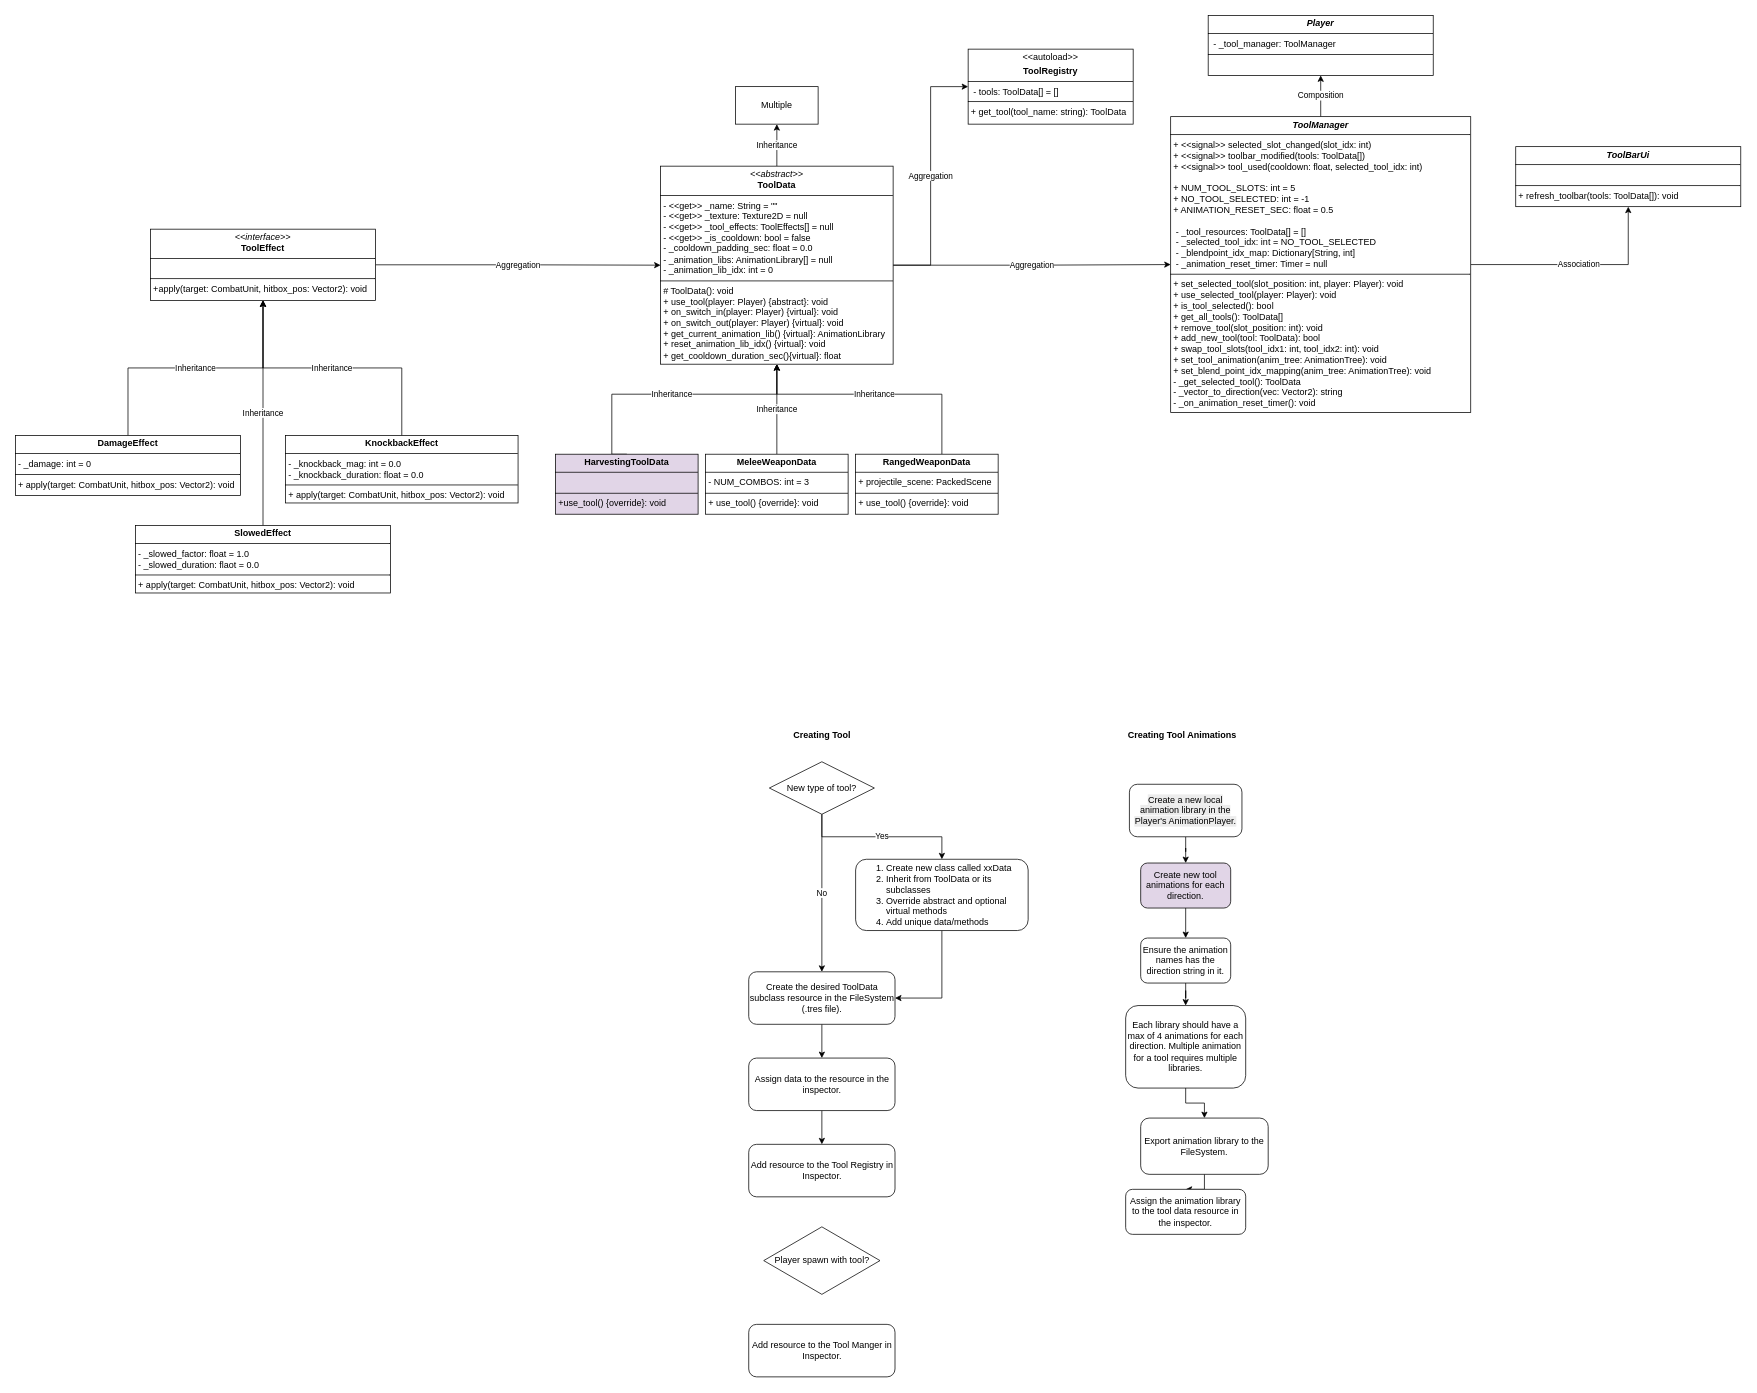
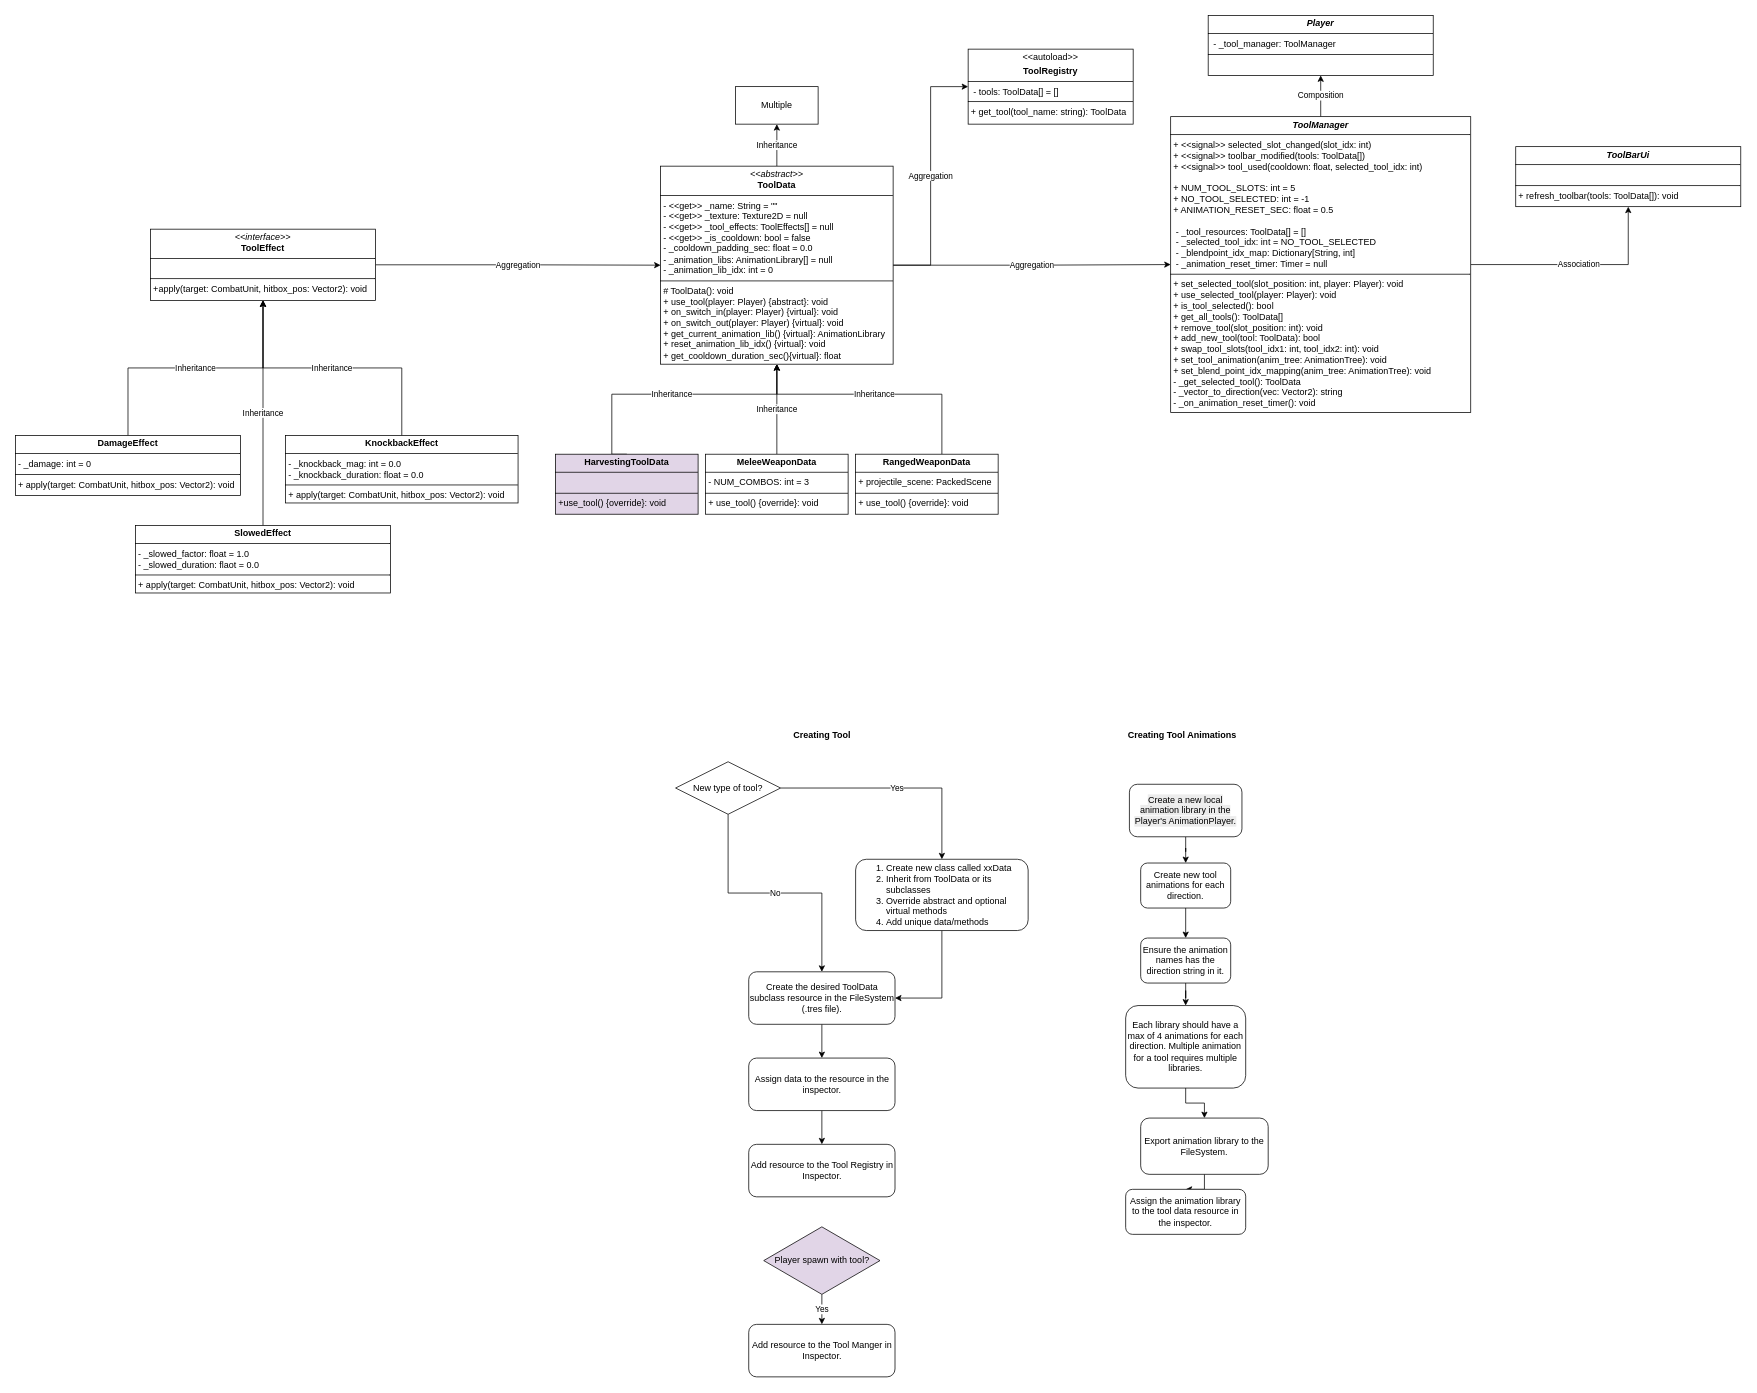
- <mxCell id="30" value="New type of tool?" style="rhombus;whiteSpace=wrap;html=1;" parent="1" vertex="1"><mxGeometry x="1025" y="1015" width="140" height="70" as="geometry" /></mxCell>
+ <mxCell id="30" value="New type of tool?" style="rhombus;whiteSpace=wrap;html=1;" parent="1" vertex="1"><mxGeometry x="900" y="1015" width="140" height="70" as="geometry" /></mxCell>
- <mxCell id="17" value="Create new tool animations for each direction." style="rounded=1;whiteSpace=wrap;html=1;fillColor=#e1d5e7;" parent="1" vertex="1"><mxGeometry x="1520" y="1150" width="120" height="60" as="geometry" /></mxCell>
+ <mxCell id="17" value="Create new tool animations for each direction." style="rounded=1;whiteSpace=wrap;html=1;" parent="1" vertex="1"><mxGeometry x="1520" y="1150" width="120" height="60" as="geometry" /></mxCell>
- <mxCell id="48" value="Player spawn with tool?" style="rhombus;whiteSpace=wrap;html=1;" parent="1" vertex="1"><mxGeometry x="1017.5" y="1635" width="155" height="90" as="geometry" /></mxCell>
+ <mxCell id="48" value="Player spawn with tool?" style="rhombus;whiteSpace=wrap;html=1;fillColor=#e1d5e7;" parent="1" vertex="1"><mxGeometry x="1017.5" y="1635" width="155" height="90" as="geometry" /></mxCell>
+ <mxCell id="47" value="Yes" style="edgeStyle=orthogonalEdgeStyle;rounded=0;orthogonalLoop=1;jettySize=auto;html=1;" parent="1" source="48" target="49" edge="1"><mxGeometry relative="1" as="geometry" /></mxCell>
